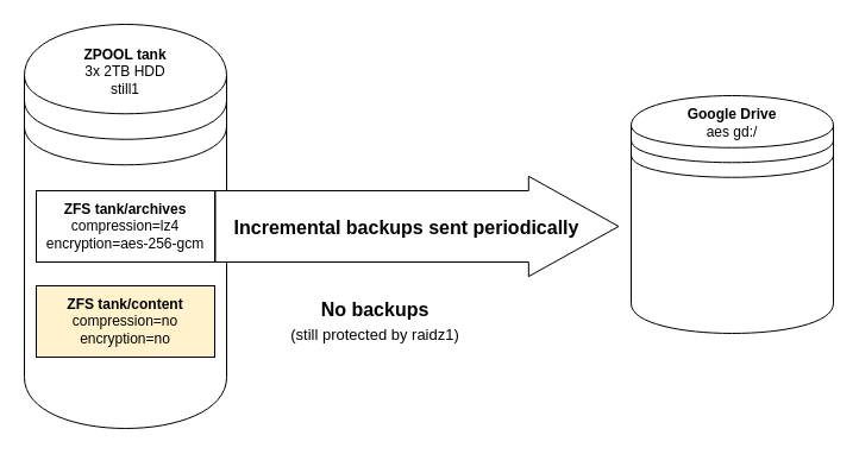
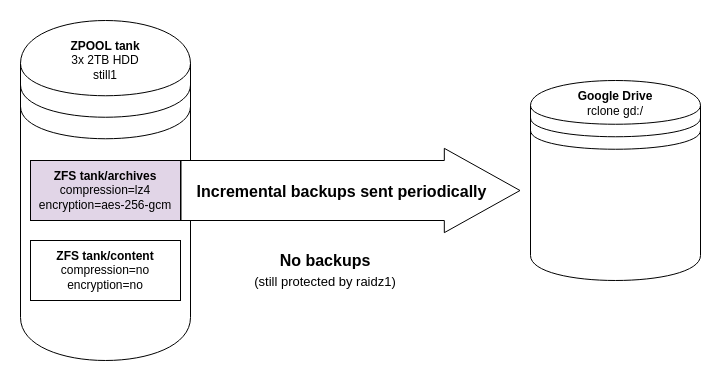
- <mxCell id="6" value="&lt;b&gt;Google Drive&lt;br&gt;&lt;/b&gt;aes gd:/" style="rounded=0;whiteSpace=wrap;html=1;align=center;fillColor=none;strokeColor=none;" parent="1" vertex="1"><mxGeometry x="550" y="73" width="130" height="60" as="geometry" /></mxCell>
+ <mxCell id="6" value="&lt;b&gt;Google Drive&lt;br&gt;&lt;/b&gt;rclone gd:/" style="rounded=0;whiteSpace=wrap;html=1;align=center;fillColor=none;strokeColor=none;" parent="1" vertex="1"><mxGeometry x="550" y="73" width="130" height="60" as="geometry" /></mxCell>
- <mxCell id="10" value="&lt;b&gt;ZFS tank/archives&lt;br&gt;&lt;/b&gt;compression=lz4&lt;br&gt;encryption=aes-256-gcm" style="rounded=0;whiteSpace=wrap;html=1;" parent="1" vertex="1"><mxGeometry x="30" y="160" width="150" height="60" as="geometry" /></mxCell>
+ <mxCell id="10" value="&lt;b&gt;ZFS tank/archives&lt;br&gt;&lt;/b&gt;compression=lz4&lt;br&gt;encryption=aes-256-gcm" style="rounded=0;whiteSpace=wrap;html=1;fillColor=#e1d5e7;" parent="1" vertex="1"><mxGeometry x="30" y="160" width="150" height="60" as="geometry" /></mxCell>
- <mxCell id="4" value="&lt;b&gt;ZFS tank/content&lt;/b&gt;&lt;br&gt;compression=no&lt;br&gt;encryption=no" style="rounded=0;whiteSpace=wrap;html=1;fillColor=#fff2cc;" parent="1" vertex="1"><mxGeometry x="30" y="240" width="150" height="60" as="geometry" /></mxCell>
+ <mxCell id="4" value="&lt;b&gt;ZFS tank/content&lt;/b&gt;&lt;br&gt;compression=no&lt;br&gt;encryption=no" style="rounded=0;whiteSpace=wrap;html=1;" parent="1" vertex="1"><mxGeometry x="30" y="240" width="150" height="60" as="geometry" /></mxCell>
- <mxCell id="9" value="&lt;b&gt;No backups&lt;br&gt;&lt;/b&gt;&lt;font style=&quot;font-size: 13px&quot;&gt;(still protected by raidz1)&lt;/font&gt;" style="text;html=1;strokeColor=none;fillColor=none;align=center;verticalAlign=middle;whiteSpace=wrap;rounded=0;fontSize=16;opacity=20;" parent="1" vertex="1"><mxGeometry x="240" y="250" width="150" height="40" as="geometry" /></mxCell>
+ <mxCell id="9" value="&lt;b&gt;No backups&lt;br&gt;&lt;/b&gt;&lt;font style=&quot;font-size: 13px&quot;&gt;(still protected by raidz1)&lt;/font&gt;" style="text;html=1;strokeColor=none;fillColor=none;align=center;verticalAlign=middle;whiteSpace=wrap;rounded=0;fontSize=16;opacity=20;" parent="1" vertex="1"><mxGeometry x="250" y="250" width="150" height="40" as="geometry" /></mxCell>
